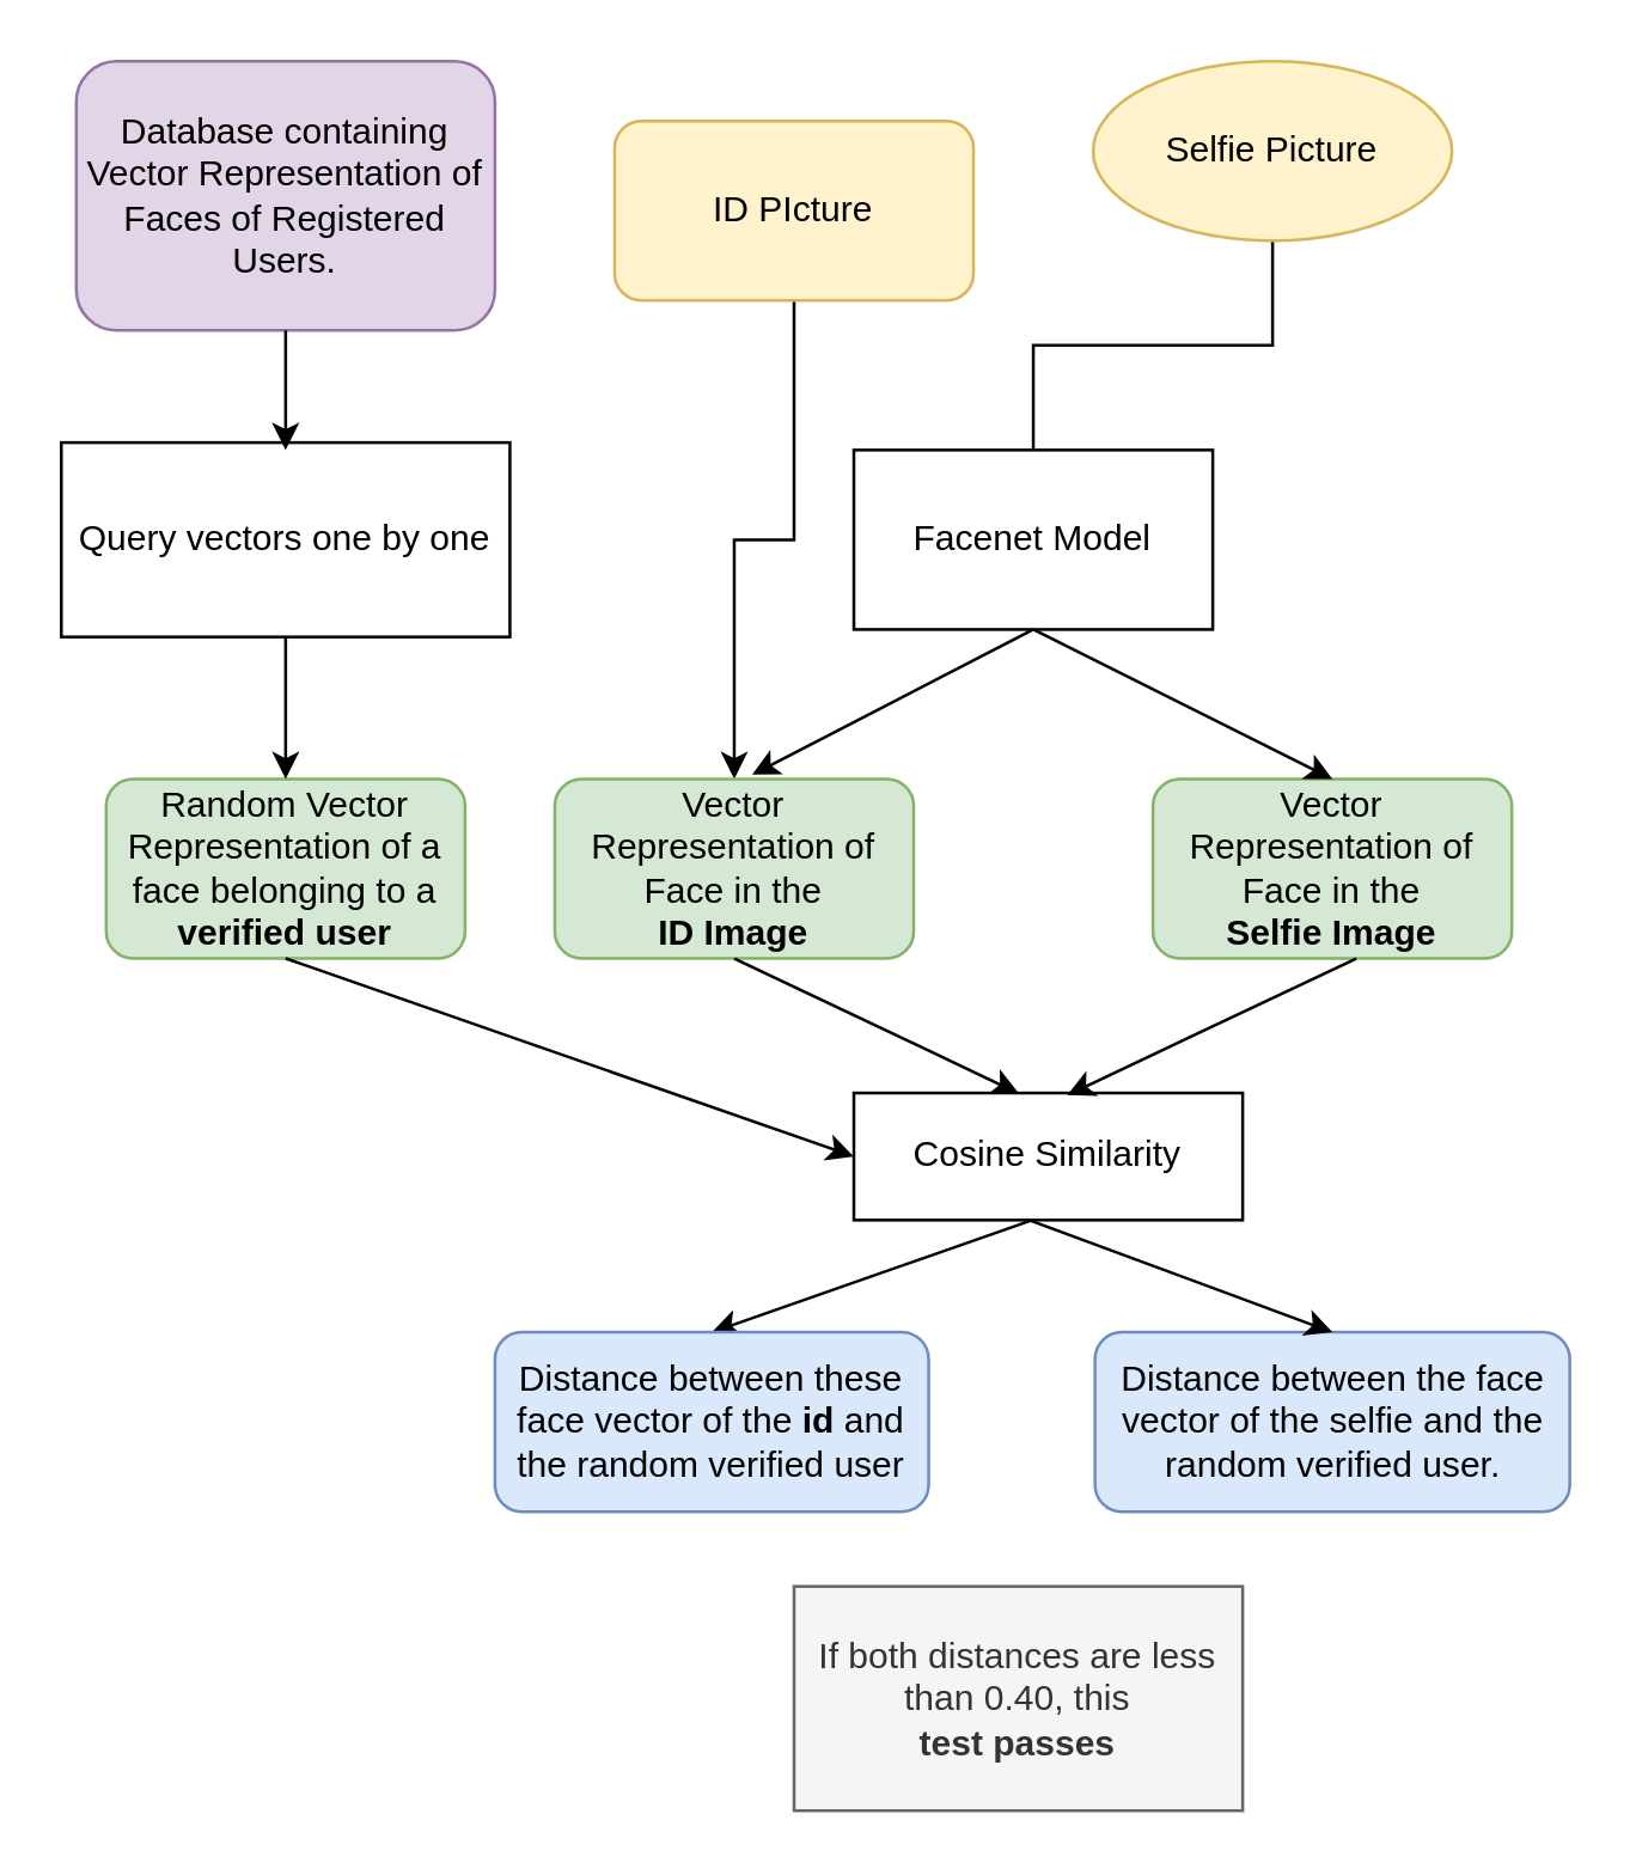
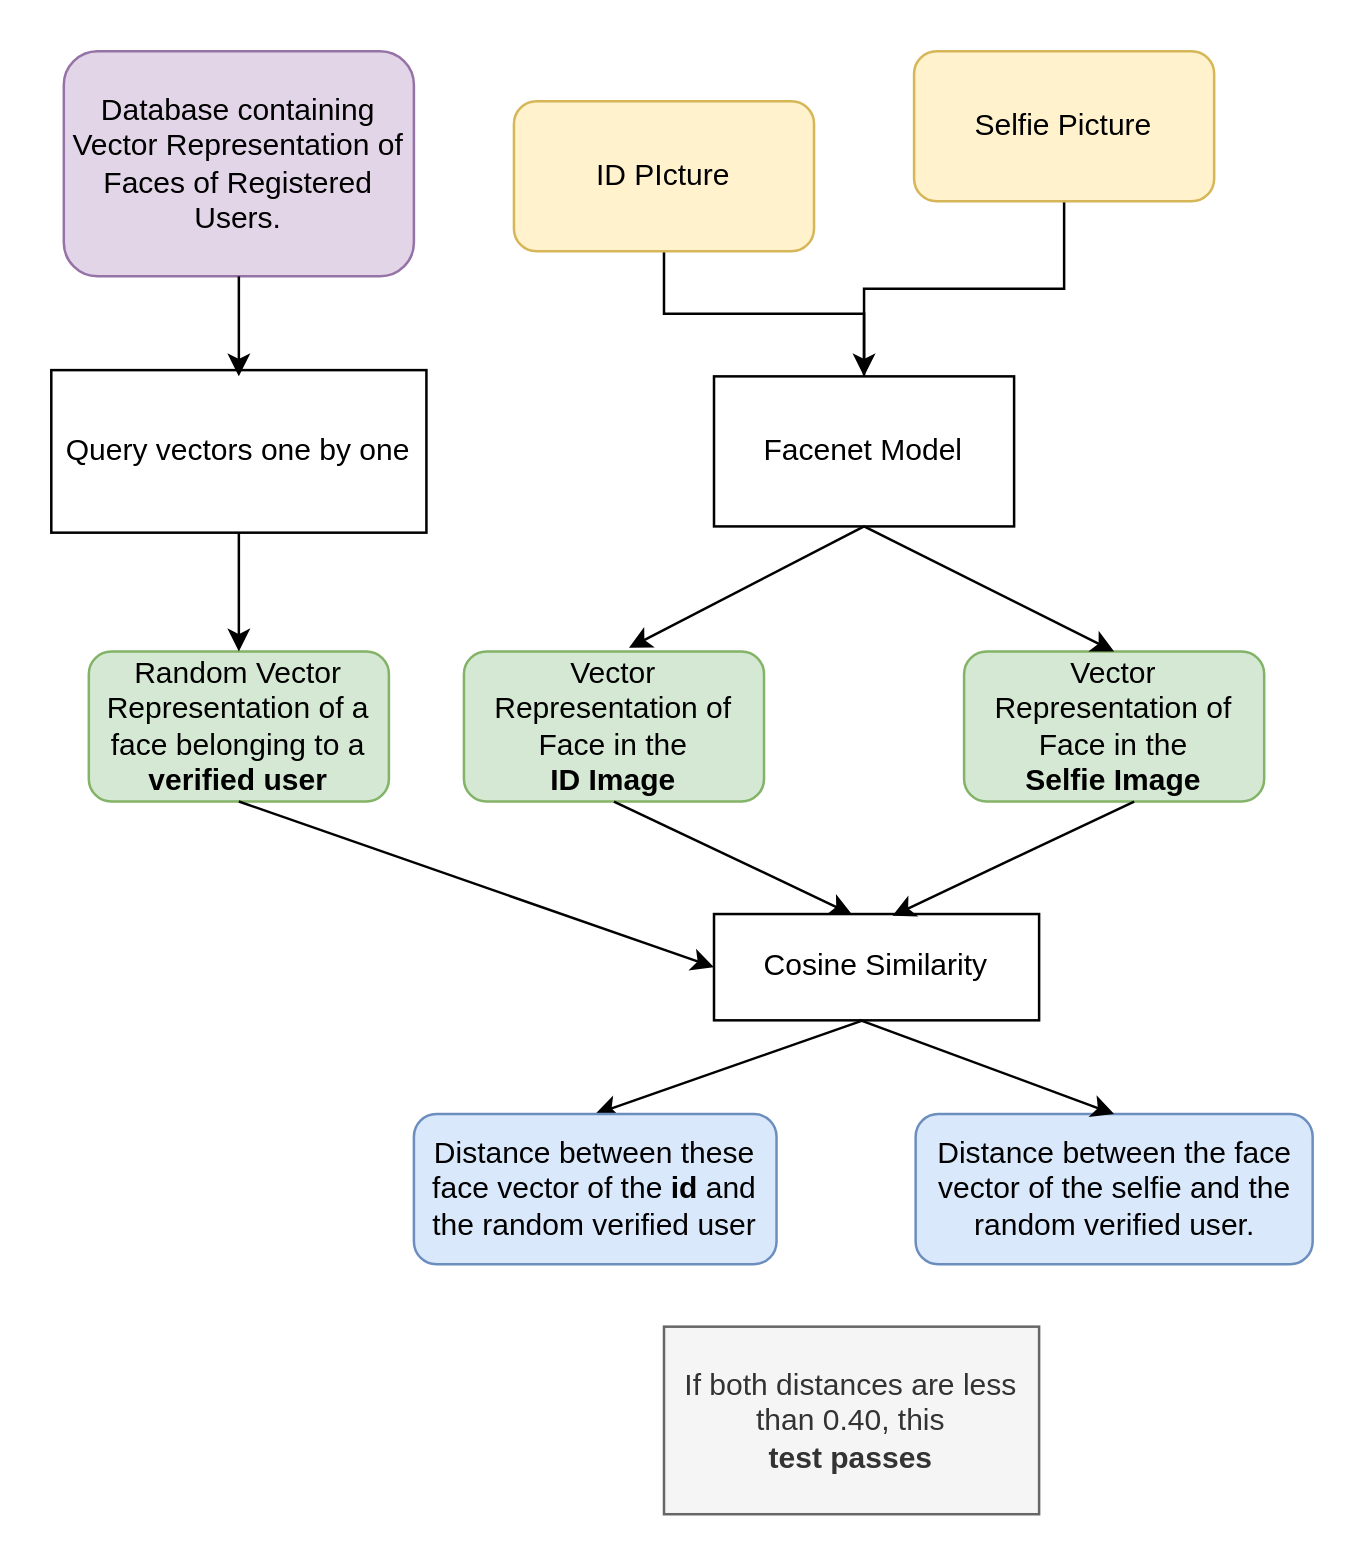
- <mxCell id="5" value="Selfie Picture" style="ellipse;whiteSpace=wrap;html=1;fillColor=#fff2cc;strokeColor=#d6b656;" parent="1" vertex="1"><mxGeometry x="365" y="20" width="120" height="60" as="geometry" /></mxCell>
+ <mxCell id="5" value="Selfie Picture" style="rounded=1;whiteSpace=wrap;html=1;fillColor=#fff2cc;strokeColor=#d6b656;" parent="1" vertex="1"><mxGeometry x="365" y="20" width="120" height="60" as="geometry" /></mxCell>
- <mxCell id="2" style="edgeStyle=orthogonalEdgeStyle;rounded=0;orthogonalLoop=1;jettySize=auto;html=1;exitX=0.5;exitY=1;exitDx=0;exitDy=0;" parent="1" source="3" target="8" edge="1"><mxGeometry relative="1" as="geometry" /></mxCell>
+ <mxCell id="2" style="edgeStyle=orthogonalEdgeStyle;rounded=0;orthogonalLoop=1;jettySize=auto;html=1;exitX=0.5;exitY=1;exitDx=0;exitDy=0;" parent="1" source="3" target="6" edge="1"><mxGeometry relative="1" as="geometry" /></mxCell>
